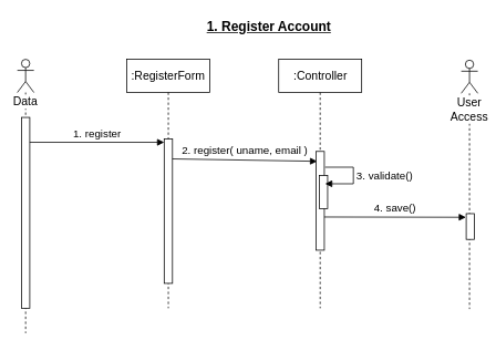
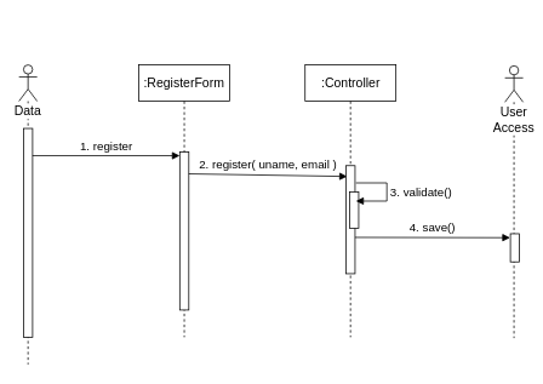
- <mxCell id="5" value="&lt;u&gt;&lt;b&gt;&lt;font style=&quot;font-size: 16px&quot;&gt;1. Register Account&lt;/font&gt;&lt;/b&gt;&lt;/u&gt;" style="text;html=1;resizable=0;points=[];autosize=1;align=center;verticalAlign=top;spacingTop=-4;" vertex="1" parent="1"><mxGeometry x="238" y="20" width="170" height="20" as="geometry" /></mxCell>
